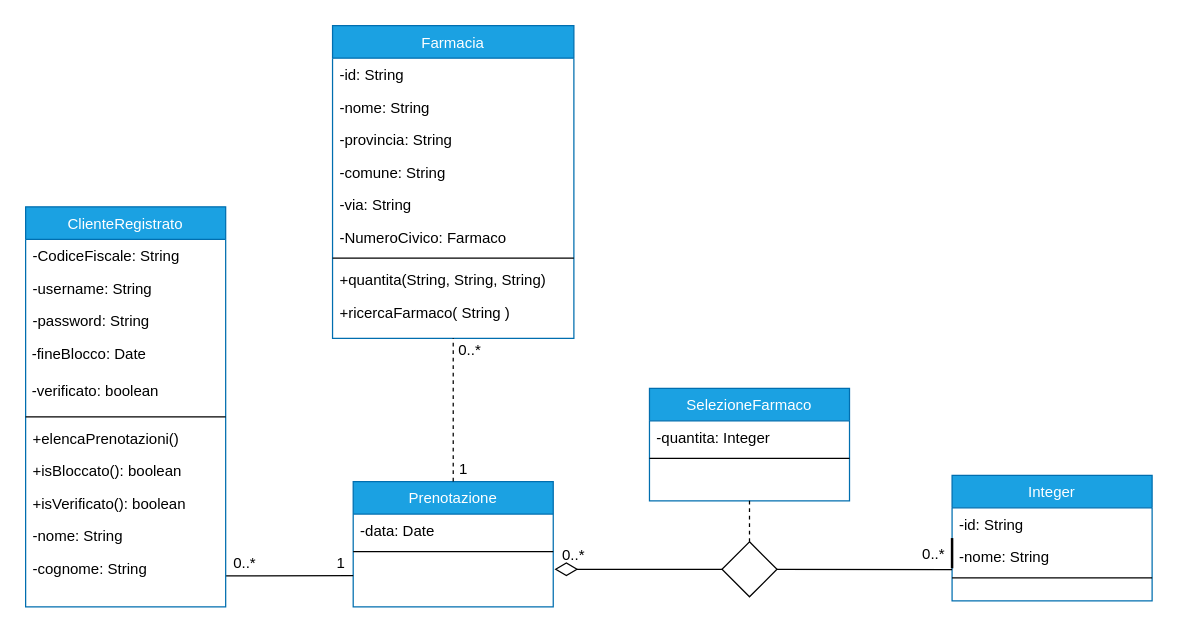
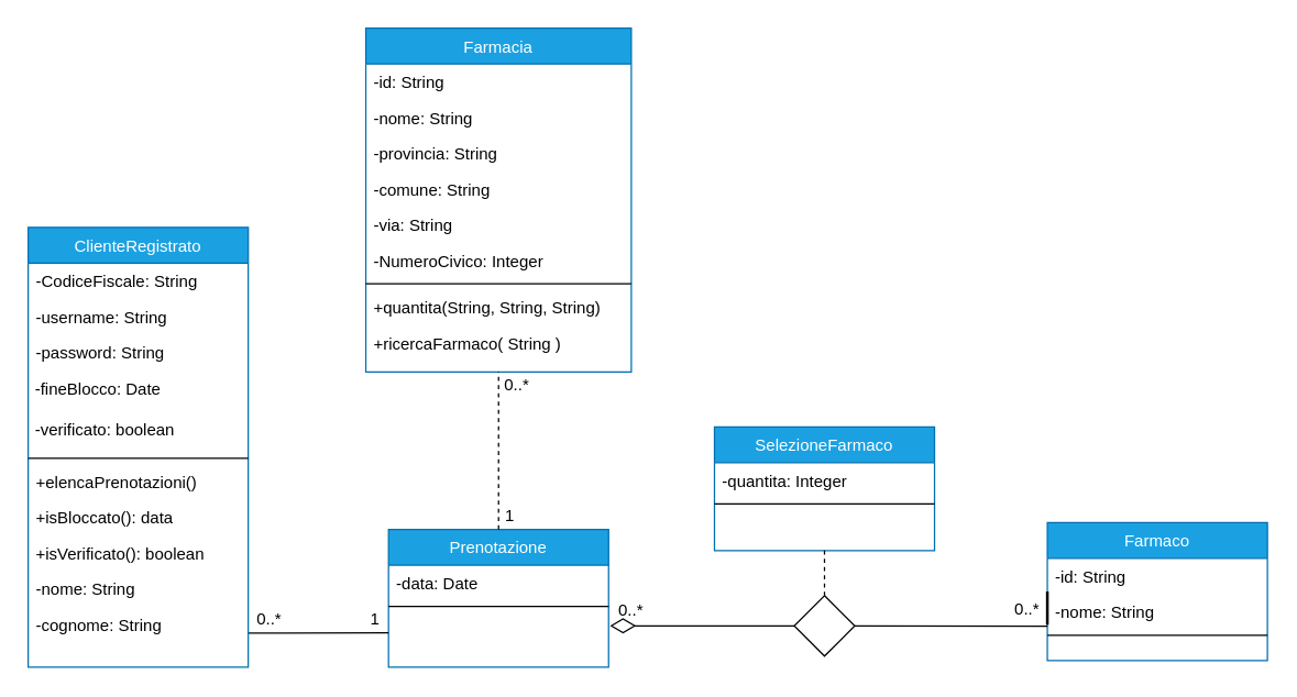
- <mxCell id="8" value="-NumeroCivico: Farmaco" style="text;align=left;verticalAlign=top;spacingLeft=4;spacingRight=4;overflow=hidden;rotatable=0;points=[[0,0.5],[1,0.5]];portConstraint=eastwest;" vertex="1" parent="2"><mxGeometry y="156" width="193.03" height="26" as="geometry" /></mxCell>
+ <mxCell id="8" value="-NumeroCivico: Integer" style="text;align=left;verticalAlign=top;spacingLeft=4;spacingRight=4;overflow=hidden;rotatable=0;points=[[0,0.5],[1,0.5]];portConstraint=eastwest;" vertex="1" parent="2"><mxGeometry y="156" width="193.03" height="26" as="geometry" /></mxCell>
- <mxCell id="34" value="+isBloccato(): boolean" style="text;align=left;verticalAlign=top;spacingLeft=4;spacingRight=4;overflow=hidden;rotatable=0;points=[[0,0.5],[1,0.5]];portConstraint=eastwest;" vertex="1" parent="26"><mxGeometry y="198" width="160" height="26" as="geometry" /></mxCell>
+ <mxCell id="34" value="+isBloccato(): data" style="text;align=left;verticalAlign=top;spacingLeft=4;spacingRight=4;overflow=hidden;rotatable=0;points=[[0,0.5],[1,0.5]];portConstraint=eastwest;" vertex="1" parent="26"><mxGeometry y="198" width="160" height="26" as="geometry" /></mxCell>
- <mxCell id="12" value="Integer" style="swimlane;fontStyle=0;align=center;verticalAlign=top;childLayout=stackLayout;horizontal=1;startSize=26;horizontalStack=0;resizeParent=1;resizeLast=0;collapsible=1;marginBottom=0;rounded=0;shadow=0;strokeWidth=1;fillColor=#1ba1e2;strokeColor=#006EAF;fontColor=#ffffff;" vertex="1" parent="1"><mxGeometry x="761" y="379.66" width="160" height="100.34" as="geometry"><mxRectangle x="230" y="140" width="160" height="26" as="alternateBounds" /></mxGeometry></mxCell>
+ <mxCell id="12" value="Farmaco" style="swimlane;fontStyle=0;align=center;verticalAlign=top;childLayout=stackLayout;horizontal=1;startSize=26;horizontalStack=0;resizeParent=1;resizeLast=0;collapsible=1;marginBottom=0;rounded=0;shadow=0;strokeWidth=1;fillColor=#1ba1e2;strokeColor=#006EAF;fontColor=#ffffff;" vertex="1" parent="1"><mxGeometry x="761" y="379.66" width="160" height="100.34" as="geometry"><mxRectangle x="230" y="140" width="160" height="26" as="alternateBounds" /></mxGeometry></mxCell>
